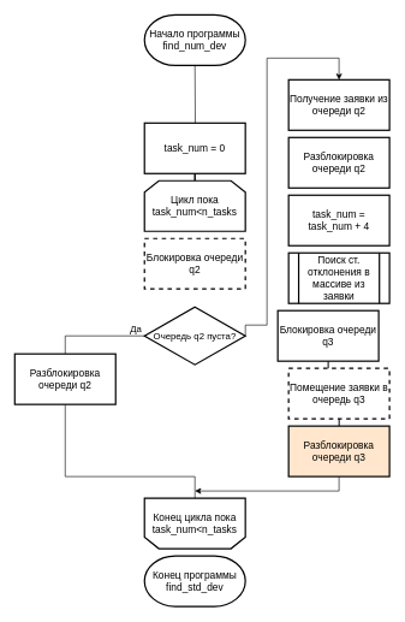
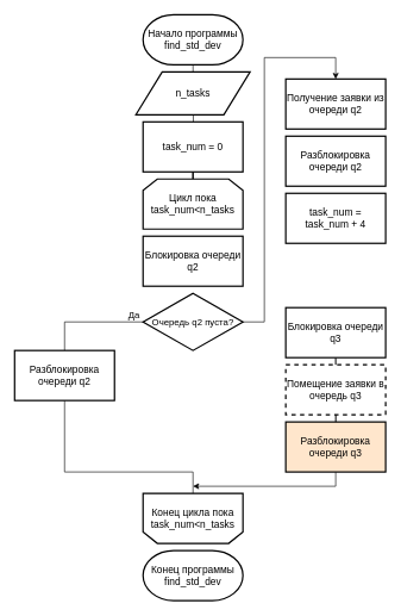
- <mxCell id="7" value="&lt;font style=&quot;font-size: 14px&quot;&gt;Начало программы find_num_dev&lt;/font&gt;" style="strokeWidth=2;html=1;shape=mxgraph.flowchart.terminator;whiteSpace=wrap;fontSize=14;fontFamily=Helvetica;" parent="1" vertex="1"><mxGeometry x="200" y="20" width="140" height="70" as="geometry" /></mxCell>
+ <mxCell id="7" value="&lt;font style=&quot;font-size: 14px&quot;&gt;Начало программы find_std_dev&lt;/font&gt;" style="strokeWidth=2;html=1;shape=mxgraph.flowchart.terminator;whiteSpace=wrap;fontSize=14;fontFamily=Helvetica;" parent="1" vertex="1"><mxGeometry x="200" y="20" width="140" height="70" as="geometry" /></mxCell>
+ <mxCell id="10" value="&lt;span style=&quot;font-size: 14px&quot;&gt;n_tasks&lt;/span&gt;" style="shape=parallelogram;html=1;strokeWidth=2;perimeter=parallelogramPerimeter;whiteSpace=wrap;rounded=0;arcSize=12;size=0.23;fontSize=13;" parent="1" vertex="1"><mxGeometry x="190" y="100" width="160" height="60" as="geometry" /></mxCell>
- <mxCell id="18" value="Блокировка очереди q2" style="rounded=0;whiteSpace=wrap;html=1;strokeWidth=2;fontSize=14;dashed=1;" parent="1" vertex="1"><mxGeometry x="200" y="330" width="140" height="70" as="geometry" /></mxCell>
+ <mxCell id="18" value="Блокировка очереди q2" style="rounded=0;whiteSpace=wrap;html=1;strokeWidth=2;fontSize=14;" parent="1" vertex="1"><mxGeometry x="200" y="330" width="140" height="70" as="geometry" /></mxCell>
- <mxCell id="11" value="Поиск ст. отклонения в массиве из заявки" style="shape=process;whiteSpace=wrap;html=1;backgroundOutline=1;strokeWidth=2;fontSize=14;" parent="1" vertex="1"><mxGeometry x="400" y="350" width="140" height="70" as="geometry" /></mxCell>
- <mxCell id="21" value="Очередь q2 пуста?" style="rhombus;whiteSpace=wrap;html=1;strokeWidth=2;fontSize=13;" parent="1" vertex="1"><mxGeometry x="200" y="425" width="140" height="80" as="geometry" /></mxCell>
+ <mxCell id="21" value="Очередь q2 пуста?" style="rhombus;whiteSpace=wrap;html=1;strokeWidth=2;fontSize=13;" parent="1" vertex="1"><mxGeometry x="200" y="410" width="140" height="80" as="geometry" /></mxCell>
- <mxCell id="25" value="Блокировка очереди q3" style="rounded=0;whiteSpace=wrap;html=1;strokeWidth=2;fontSize=14;" parent="1" vertex="1"><mxGeometry x="385" y="430" width="140" height="70" as="geometry" /></mxCell>
+ <mxCell id="25" value="Блокировка очереди q3" style="rounded=0;whiteSpace=wrap;html=1;strokeWidth=2;fontSize=14;" parent="1" vertex="1"><mxGeometry x="400" y="430" width="140" height="70" as="geometry" /></mxCell>
